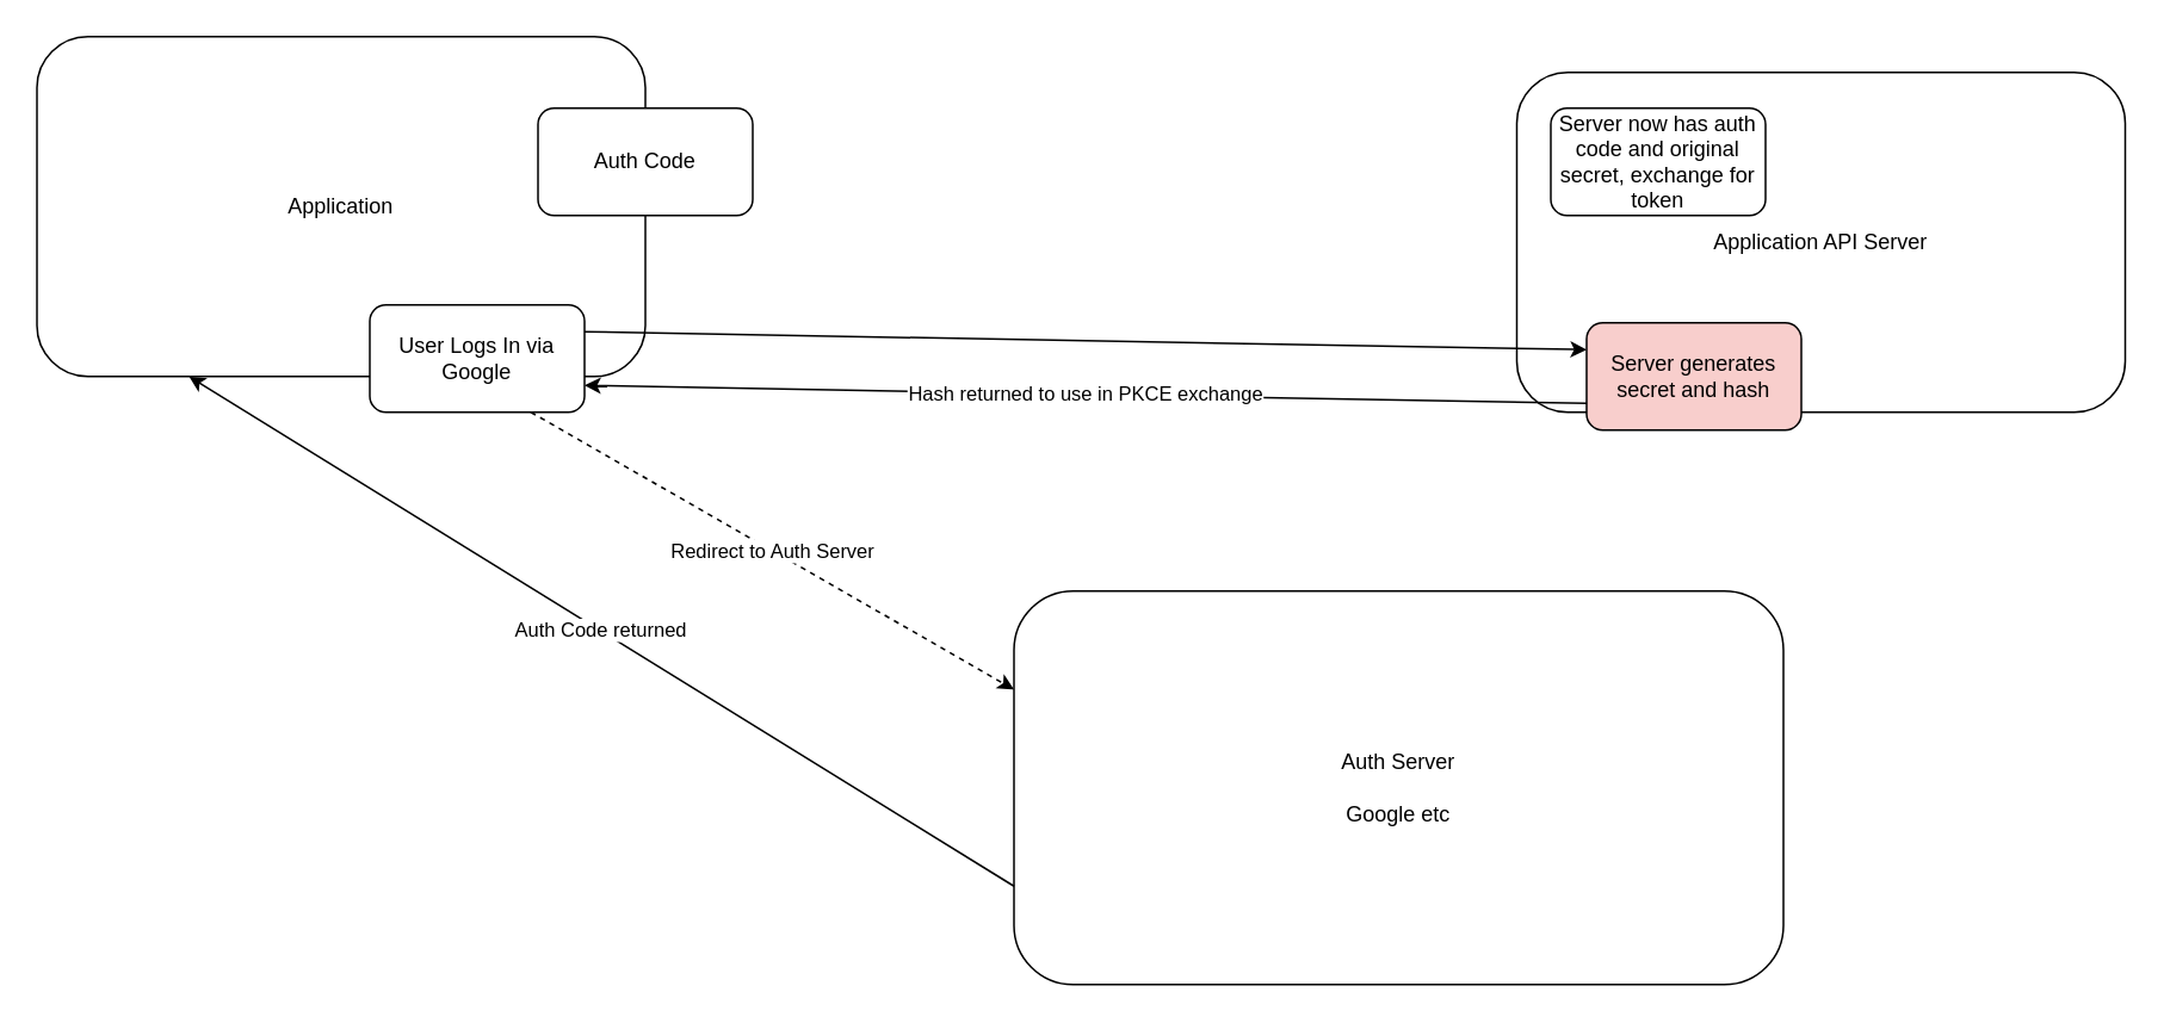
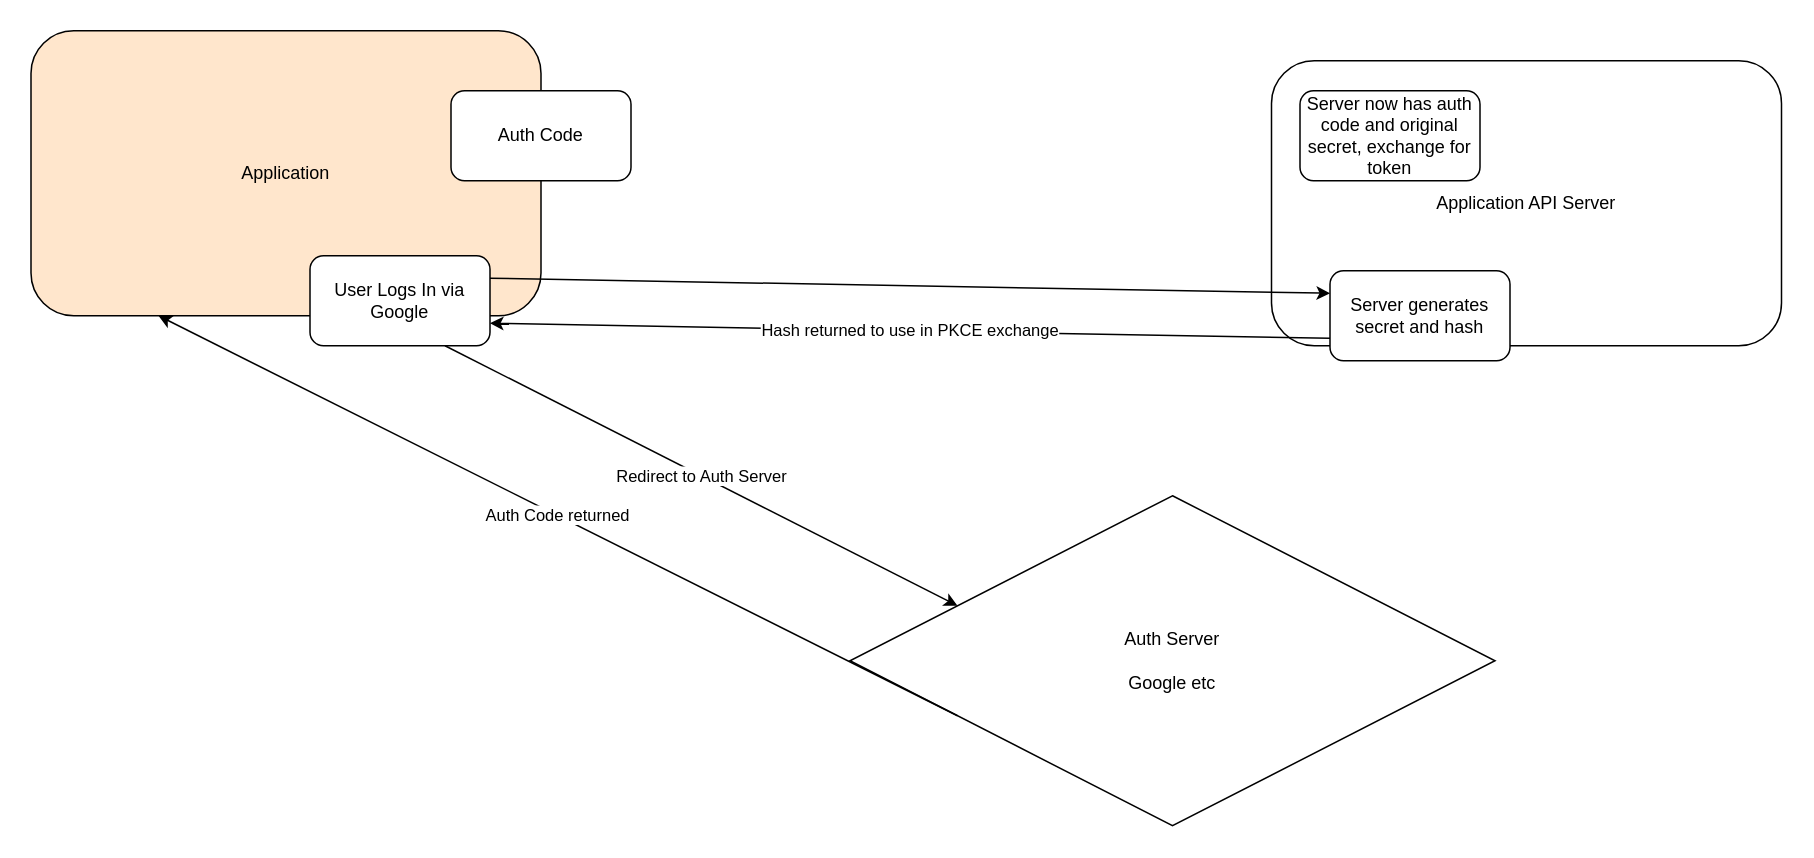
- <mxCell id="3" value="Application" style="rounded=1;whiteSpace=wrap;html=1;" vertex="1" parent="1"><mxGeometry x="20" y="20" width="340" height="190" as="geometry" /></mxCell>
+ <mxCell id="3" value="Application" style="rounded=1;whiteSpace=wrap;html=1;fillColor=#ffe6cc;" vertex="1" parent="1"><mxGeometry x="20" y="20" width="340" height="190" as="geometry" /></mxCell>
- <mxCell id="5" value="Server generates secret and hash" style="rounded=1;whiteSpace=wrap;html=1;fillColor=#f8cecc;" vertex="1" parent="1"><mxGeometry x="886" y="180" width="120" height="60" as="geometry" /></mxCell>
+ <mxCell id="5" value="Server generates secret and hash" style="rounded=1;whiteSpace=wrap;html=1;" vertex="1" parent="1"><mxGeometry x="886" y="180" width="120" height="60" as="geometry" /></mxCell>
- <mxCell id="9" value="Redirect to Auth Server" style="endArrow=classic;html=1;exitX=0.75;exitY=1;exitDx=0;exitDy=0;entryX=0;entryY=0.25;entryDx=0;entryDy=0;dashed=1;" edge="1" parent="1" source="4" target="8"><mxGeometry width="50" height="50" relative="1" as="geometry"><mxPoint x="336" y="250" as="sourcePoint" /><mxPoint x="386" y="200" as="targetPoint" /></mxGeometry></mxCell>
+ <mxCell id="9" value="Redirect to Auth Server" style="endArrow=classic;html=1;exitX=0.75;exitY=1;exitDx=0;exitDy=0;entryX=0;entryY=0.25;entryDx=0;entryDy=0;" edge="1" parent="1" source="4" target="8"><mxGeometry width="50" height="50" relative="1" as="geometry"><mxPoint x="336" y="250" as="sourcePoint" /><mxPoint x="386" y="200" as="targetPoint" /></mxGeometry></mxCell>
- <mxCell id="8" value="Auth Server&lt;br&gt;&lt;br&gt;Google etc" style="rounded=1;whiteSpace=wrap;html=1;" vertex="1" parent="1"><mxGeometry x="566" y="330" width="430" height="220" as="geometry" /></mxCell>
+ <mxCell id="8" value="Auth Server&lt;br&gt;&lt;br&gt;Google etc" style="rhombus;whiteSpace=wrap;html=1;" vertex="1" parent="1"><mxGeometry x="566" y="330" width="430" height="220" as="geometry" /></mxCell>
